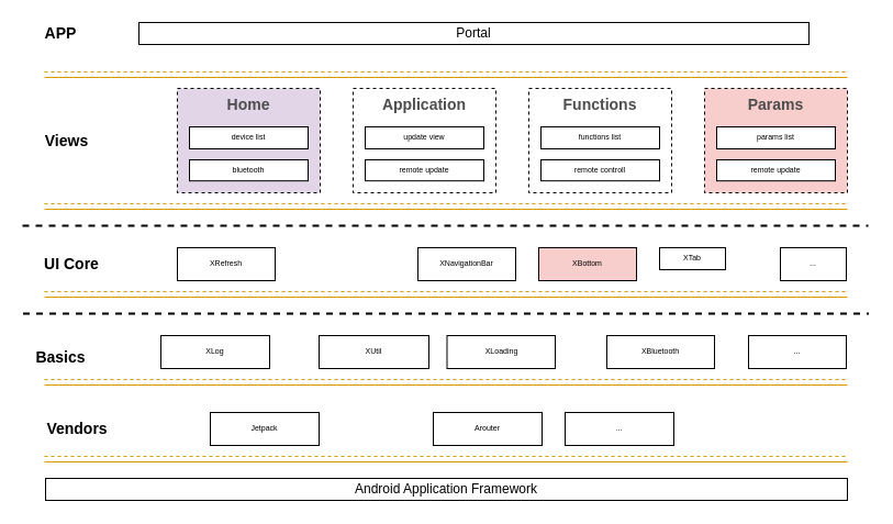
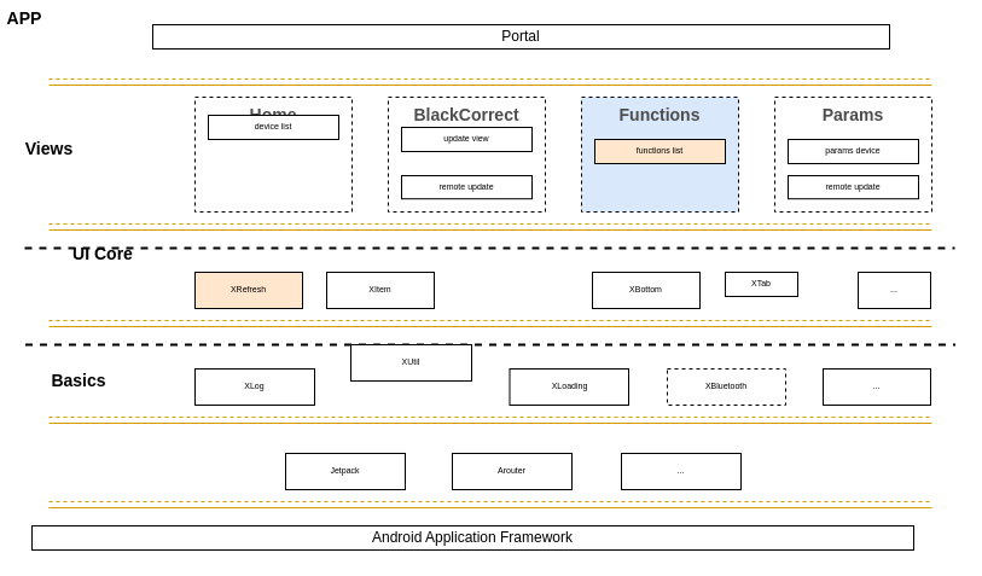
- <mxCell id="3" value="APP" style="text;html=1;strokeColor=none;fillColor=none;align=center;verticalAlign=middle;whiteSpace=wrap;rounded=0;fontSize=14;fontStyle=1" vertex="1" parent="1"><mxGeometry x="40" y="20" width="30" height="20" as="geometry" /></mxCell>
+ <mxCell id="3" value="APP" style="text;html=1;strokeColor=none;fillColor=none;align=center;verticalAlign=middle;whiteSpace=wrap;rounded=0;fontSize=14;fontStyle=1" vertex="1" parent="1"><mxGeometry x="5" y="5" width="30" height="20" as="geometry" /></mxCell>
- <mxCell id="22" value="&lt;font color=&quot;#4d4d4d&quot;&gt;&lt;b&gt;Home&lt;/b&gt;&lt;/font&gt;" style="rounded=0;whiteSpace=wrap;html=1;fontSize=14;dashed=1;verticalAlign=top;fillColor=#e1d5e7;" vertex="1" parent="21"><mxGeometry width="130" height="95" as="geometry" /></mxCell>
+ <mxCell id="22" value="&lt;font color=&quot;#4d4d4d&quot;&gt;&lt;b&gt;Home&lt;/b&gt;&lt;/font&gt;" style="rounded=0;whiteSpace=wrap;html=1;fontSize=14;dashed=1;verticalAlign=top;" vertex="1" parent="21"><mxGeometry width="130" height="95" as="geometry" /></mxCell>
- <mxCell id="10" value="&lt;font color=&quot;#4d4d4d&quot;&gt;&lt;b&gt;Application&lt;/b&gt;&lt;/font&gt;" style="rounded=0;whiteSpace=wrap;html=1;fontSize=14;dashed=1;verticalAlign=top;" vertex="1" parent="9"><mxGeometry width="130" height="95" as="geometry" /></mxCell>
+ <mxCell id="10" value="&lt;font color=&quot;#4d4d4d&quot;&gt;&lt;b&gt;BlackCorrect&lt;/b&gt;&lt;/font&gt;" style="rounded=0;whiteSpace=wrap;html=1;fontSize=14;dashed=1;verticalAlign=top;" vertex="1" parent="9"><mxGeometry width="130" height="95" as="geometry" /></mxCell>
- <mxCell id="14" value="&lt;font color=&quot;#4d4d4d&quot;&gt;&lt;b&gt;Functions&lt;/b&gt;&lt;/font&gt;" style="rounded=0;whiteSpace=wrap;html=1;fontSize=14;dashed=1;verticalAlign=top;" vertex="1" parent="13"><mxGeometry width="130" height="95" as="geometry" /></mxCell>
+ <mxCell id="14" value="&lt;font color=&quot;#4d4d4d&quot;&gt;&lt;b&gt;Functions&lt;/b&gt;&lt;/font&gt;" style="rounded=0;whiteSpace=wrap;html=1;fontSize=14;dashed=1;verticalAlign=top;fillColor=#dae8fc;" vertex="1" parent="13"><mxGeometry width="130" height="95" as="geometry" /></mxCell>
- <mxCell id="18" value="&lt;font color=&quot;#4d4d4d&quot;&gt;&lt;b&gt;Params&lt;/b&gt;&lt;/font&gt;" style="rounded=0;whiteSpace=wrap;html=1;fontSize=14;dashed=1;verticalAlign=top;fillColor=#f8cecc;" vertex="1" parent="17"><mxGeometry width="130" height="95" as="geometry" /></mxCell>
+ <mxCell id="18" value="&lt;font color=&quot;#4d4d4d&quot;&gt;&lt;b&gt;Params&lt;/b&gt;&lt;/font&gt;" style="rounded=0;whiteSpace=wrap;html=1;fontSize=14;dashed=1;verticalAlign=top;" vertex="1" parent="17"><mxGeometry width="130" height="95" as="geometry" /></mxCell>
- <mxCell id="23" value="device list" style="rounded=0;whiteSpace=wrap;html=1;fontSize=7;" vertex="1" parent="21"><mxGeometry x="11" y="35" width="108" height="20" as="geometry" /></mxCell>
+ <mxCell id="23" value="device list" style="rounded=0;whiteSpace=wrap;html=1;fontSize=7;" vertex="1" parent="21"><mxGeometry x="11" y="15" width="108" height="20" as="geometry" /></mxCell>
- <mxCell id="11" value="update view" style="rounded=0;whiteSpace=wrap;html=1;fontSize=7;" vertex="1" parent="9"><mxGeometry x="11" y="35" width="108" height="20" as="geometry" /></mxCell>
+ <mxCell id="11" value="update view" style="rounded=0;whiteSpace=wrap;html=1;fontSize=7;" vertex="1" parent="9"><mxGeometry x="11" y="25" width="108" height="20" as="geometry" /></mxCell>
- <mxCell id="15" value="functions list" style="rounded=0;whiteSpace=wrap;html=1;fontSize=7;" vertex="1" parent="13"><mxGeometry x="11" y="35" width="108" height="20" as="geometry" /></mxCell>
+ <mxCell id="15" value="functions list" style="rounded=0;whiteSpace=wrap;html=1;fontSize=7;fillColor=#ffe6cc;" vertex="1" parent="13"><mxGeometry x="11" y="35" width="108" height="20" as="geometry" /></mxCell>
- <mxCell id="19" value="params list" style="rounded=0;whiteSpace=wrap;html=1;fontSize=7;" vertex="1" parent="17"><mxGeometry x="11" y="35" width="108" height="20" as="geometry" /></mxCell>
+ <mxCell id="19" value="params device" style="rounded=0;whiteSpace=wrap;html=1;fontSize=7;" vertex="1" parent="17"><mxGeometry x="11" y="35" width="108" height="20" as="geometry" /></mxCell>
- <mxCell id="8" value="Views" style="text;html=1;strokeColor=none;fillColor=none;align=center;verticalAlign=middle;whiteSpace=wrap;rounded=0;fontSize=14;fontStyle=1" vertex="1" parent="1"><mxGeometry x="41" y="117.5" width="39" height="20" as="geometry" /></mxCell>
+ <mxCell id="8" value="Views" style="text;html=1;strokeColor=none;fillColor=none;align=center;verticalAlign=middle;whiteSpace=wrap;rounded=0;fontSize=14;fontStyle=1" vertex="1" parent="1"><mxGeometry x="21" y="112.5" width="39" height="20" as="geometry" /></mxCell>
- <mxCell id="24" value="bluetooth" style="rounded=0;whiteSpace=wrap;html=1;fontSize=7;" vertex="1" parent="21"><mxGeometry x="11" y="65" width="108" height="19.17" as="geometry" /></mxCell>
- <mxCell id="16" value="remote controll" style="rounded=0;whiteSpace=wrap;html=1;fontSize=7;" vertex="1" parent="13"><mxGeometry x="11" y="65" width="108" height="19.17" as="geometry" /></mxCell>
- <mxCell id="39" value="UI Core" style="text;html=1;strokeColor=none;fillColor=none;align=center;verticalAlign=middle;whiteSpace=wrap;rounded=0;fontSize=14;fontStyle=1" vertex="1" parent="1"><mxGeometry x="35" y="230" width="60" height="20" as="geometry" /></mxCell>
+ <mxCell id="39" value="UI Core" style="text;html=1;strokeColor=none;fillColor=none;align=center;verticalAlign=middle;whiteSpace=wrap;rounded=0;fontSize=14;fontStyle=1" vertex="1" parent="1"><mxGeometry x="55" y="200" width="60" height="20" as="geometry" /></mxCell>
- <mxCell id="30" value="XRefresh" style="rounded=0;whiteSpace=wrap;html=1;fontSize=7;" vertex="1" parent="1"><mxGeometry x="161" y="225" width="89" height="30" as="geometry" /></mxCell>
+ <mxCell id="30" value="XRefresh" style="rounded=0;whiteSpace=wrap;html=1;fontSize=7;fillColor=#ffe6cc;" vertex="1" parent="1"><mxGeometry x="161" y="225" width="89" height="30" as="geometry" /></mxCell>
+ <mxCell id="34" value="XItem" style="rounded=0;whiteSpace=wrap;html=1;fontSize=7;" vertex="1" parent="1"><mxGeometry x="270" y="225" width="89" height="30" as="geometry" /></mxCell>
- <mxCell id="35" value="XNavigationBar" style="rounded=0;whiteSpace=wrap;html=1;fontSize=7;" vertex="1" parent="1"><mxGeometry x="380" y="225" width="89" height="30" as="geometry" /></mxCell>
- <mxCell id="36" value="XBottom" style="rounded=0;whiteSpace=wrap;html=1;fontSize=7;fillColor=#f8cecc;" vertex="1" parent="1"><mxGeometry x="490" y="225" width="89" height="30" as="geometry" /></mxCell>
+ <mxCell id="36" value="XBottom" style="rounded=0;whiteSpace=wrap;html=1;fontSize=7;" vertex="1" parent="1"><mxGeometry x="490" y="225" width="89" height="30" as="geometry" /></mxCell>
- <mxCell id="40" value="XLog" style="rounded=0;whiteSpace=wrap;html=1;fontSize=7;" vertex="1" parent="1"><mxGeometry x="146" y="305" width="99" height="30" as="geometry" /></mxCell>
+ <mxCell id="40" value="XLog" style="rounded=0;whiteSpace=wrap;html=1;fontSize=7;" vertex="1" parent="1"><mxGeometry x="161" y="305" width="99" height="30" as="geometry" /></mxCell>
- <mxCell id="41" value="XUtil" style="rounded=0;whiteSpace=wrap;html=1;fontSize=7;" vertex="1" parent="1"><mxGeometry x="290" y="305" width="100" height="30" as="geometry" /></mxCell>
+ <mxCell id="41" value="XUtil" style="rounded=0;whiteSpace=wrap;html=1;fontSize=7;" vertex="1" parent="1"><mxGeometry x="290" y="285" width="100" height="30" as="geometry" /></mxCell>
- <mxCell id="42" value="XLoading" style="rounded=0;whiteSpace=wrap;html=1;fontSize=7;" vertex="1" parent="1"><mxGeometry x="406.5" y="305" width="98.5" height="30" as="geometry" /></mxCell>
+ <mxCell id="42" value="XLoading" style="rounded=0;whiteSpace=wrap;html=1;fontSize=7;" vertex="1" parent="1"><mxGeometry x="421.5" y="305" width="98.5" height="30" as="geometry" /></mxCell>
- <mxCell id="43" value="XBluetooth" style="rounded=0;whiteSpace=wrap;html=1;fontSize=7;" vertex="1" parent="1"><mxGeometry x="552" y="305" width="98" height="30" as="geometry" /></mxCell>
+ <mxCell id="43" value="XBluetooth" style="rounded=0;whiteSpace=wrap;html=1;fontSize=7;dashed=1;" vertex="1" parent="1"><mxGeometry x="552" y="305" width="98" height="30" as="geometry" /></mxCell>
- <mxCell id="45" value="Basics" style="text;html=1;strokeColor=none;fillColor=none;align=center;verticalAlign=middle;whiteSpace=wrap;rounded=0;fontSize=14;fontStyle=1" vertex="1" parent="1"><mxGeometry x="30" y="315" width="50" height="20" as="geometry" /></mxCell>
+ <mxCell id="45" value="Basics" style="text;html=1;strokeColor=none;fillColor=none;align=center;verticalAlign=middle;whiteSpace=wrap;rounded=0;fontSize=14;fontStyle=1" vertex="1" parent="1"><mxGeometry x="40" y="305" width="50" height="20" as="geometry" /></mxCell>
- <mxCell id="53" value="Vendors" style="text;html=1;strokeColor=none;fillColor=none;align=center;verticalAlign=middle;whiteSpace=wrap;rounded=0;fontSize=14;fontStyle=1" vertex="1" parent="1"><mxGeometry x="40" y="380" width="60" height="20" as="geometry" /></mxCell>
- <mxCell id="52" value="Jetpack" style="rounded=0;whiteSpace=wrap;html=1;fontSize=7;" vertex="1" parent="1"><mxGeometry x="191" y="375" width="99" height="30" as="geometry" /></mxCell>
+ <mxCell id="52" value="Jetpack" style="rounded=0;whiteSpace=wrap;html=1;fontSize=7;" vertex="1" parent="1"><mxGeometry x="236" y="375" width="99" height="30" as="geometry" /></mxCell>
- <mxCell id="54" value="Arouter" style="rounded=0;whiteSpace=wrap;html=1;fontSize=7;" vertex="1" parent="1"><mxGeometry x="394" y="375" width="99" height="30" as="geometry" /></mxCell>
+ <mxCell id="54" value="Arouter" style="rounded=0;whiteSpace=wrap;html=1;fontSize=7;" vertex="1" parent="1"><mxGeometry x="374" y="375" width="99" height="30" as="geometry" /></mxCell>
- <mxCell id="4" value="Android Application Framework" style="rounded=0;whiteSpace=wrap;html=1;" vertex="1" parent="1"><mxGeometry x="41" y="435" width="730" height="20" as="geometry" /></mxCell>
+ <mxCell id="4" value="Android Application Framework" style="rounded=0;whiteSpace=wrap;html=1;" vertex="1" parent="1"><mxGeometry x="26" y="435" width="730" height="20" as="geometry" /></mxCell>
